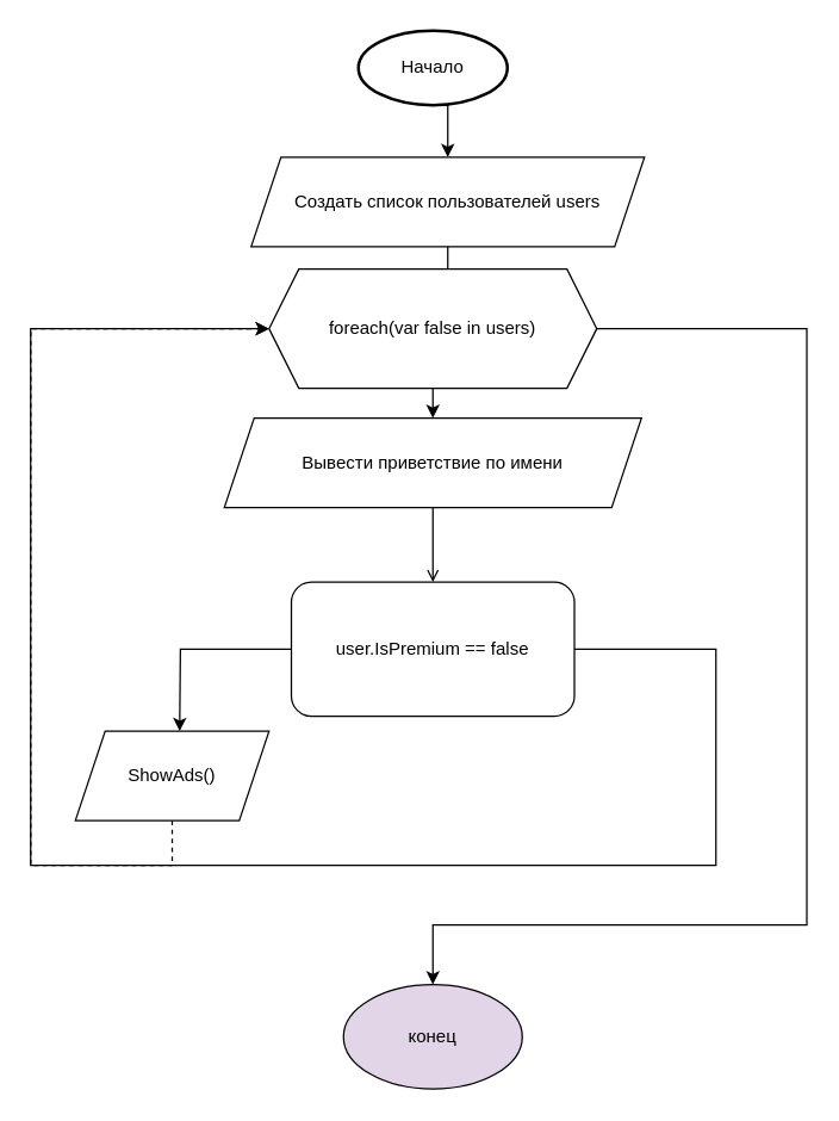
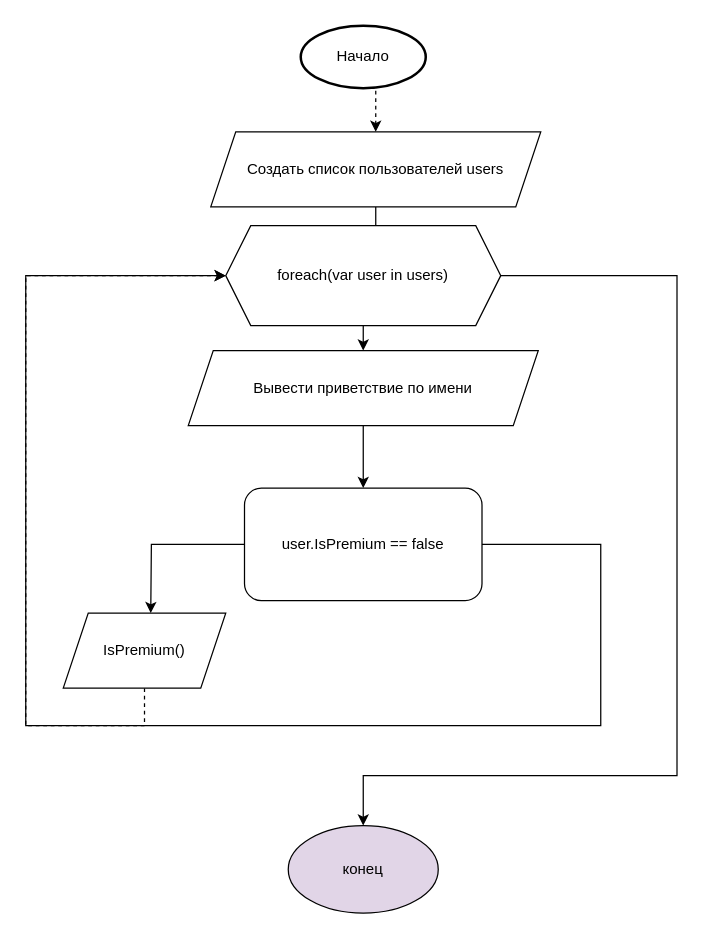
- <mxCell id="3" style="edgeStyle=orthogonalEdgeStyle;rounded=0;orthogonalLoop=1;jettySize=auto;html=1;exitX=0.5;exitY=1;exitDx=0;exitDy=0;exitPerimeter=0;entryX=0.5;entryY=0;entryDx=0;entryDy=0;" edge="1" parent="1" source="4" target="6"><mxGeometry relative="1" as="geometry" /></mxCell>
+ <mxCell id="3" style="edgeStyle=orthogonalEdgeStyle;rounded=0;orthogonalLoop=1;jettySize=auto;html=1;exitX=0.5;exitY=1;exitDx=0;exitDy=0;exitPerimeter=0;entryX=0.5;entryY=0;entryDx=0;entryDy=0;dashed=1;" edge="1" parent="1" source="4" target="6"><mxGeometry relative="1" as="geometry" /></mxCell>
- <mxCell id="9" value="foreach(var false in users)" style="shape=hexagon;perimeter=hexagonPerimeter2;whiteSpace=wrap;html=1;fixedSize=1;" vertex="1" parent="1"><mxGeometry x="180" y="180" width="220" height="80" as="geometry" /></mxCell>
+ <mxCell id="9" value="foreach(var user in users)" style="shape=hexagon;perimeter=hexagonPerimeter2;whiteSpace=wrap;html=1;fixedSize=1;" vertex="1" parent="1"><mxGeometry x="180" y="180" width="220" height="80" as="geometry" /></mxCell>
- <mxCell id="10" style="edgeStyle=orthogonalEdgeStyle;rounded=0;orthogonalLoop=1;jettySize=auto;html=1;exitX=0.5;exitY=1;exitDx=0;exitDy=0;endArrow=open;" edge="1" parent="1" source="12" target="15"><mxGeometry relative="1" as="geometry"><mxPoint x="290" y="385" as="targetPoint" /></mxGeometry></mxCell>
+ <mxCell id="10" style="edgeStyle=orthogonalEdgeStyle;rounded=0;orthogonalLoop=1;jettySize=auto;html=1;exitX=0.5;exitY=1;exitDx=0;exitDy=0;" edge="1" parent="1" source="12" target="15"><mxGeometry relative="1" as="geometry"><mxPoint x="290" y="385" as="targetPoint" /></mxGeometry></mxCell>
- <mxCell id="16" value="ShowAds()" style="shape=parallelogram;perimeter=parallelogramPerimeter;whiteSpace=wrap;html=1;fixedSize=1;" vertex="1" parent="1"><mxGeometry x="50" y="490" width="130" height="60" as="geometry" /></mxCell>
+ <mxCell id="16" value="IsPremium()" style="shape=parallelogram;perimeter=parallelogramPerimeter;whiteSpace=wrap;html=1;fixedSize=1;" vertex="1" parent="1"><mxGeometry x="50" y="490" width="130" height="60" as="geometry" /></mxCell>
